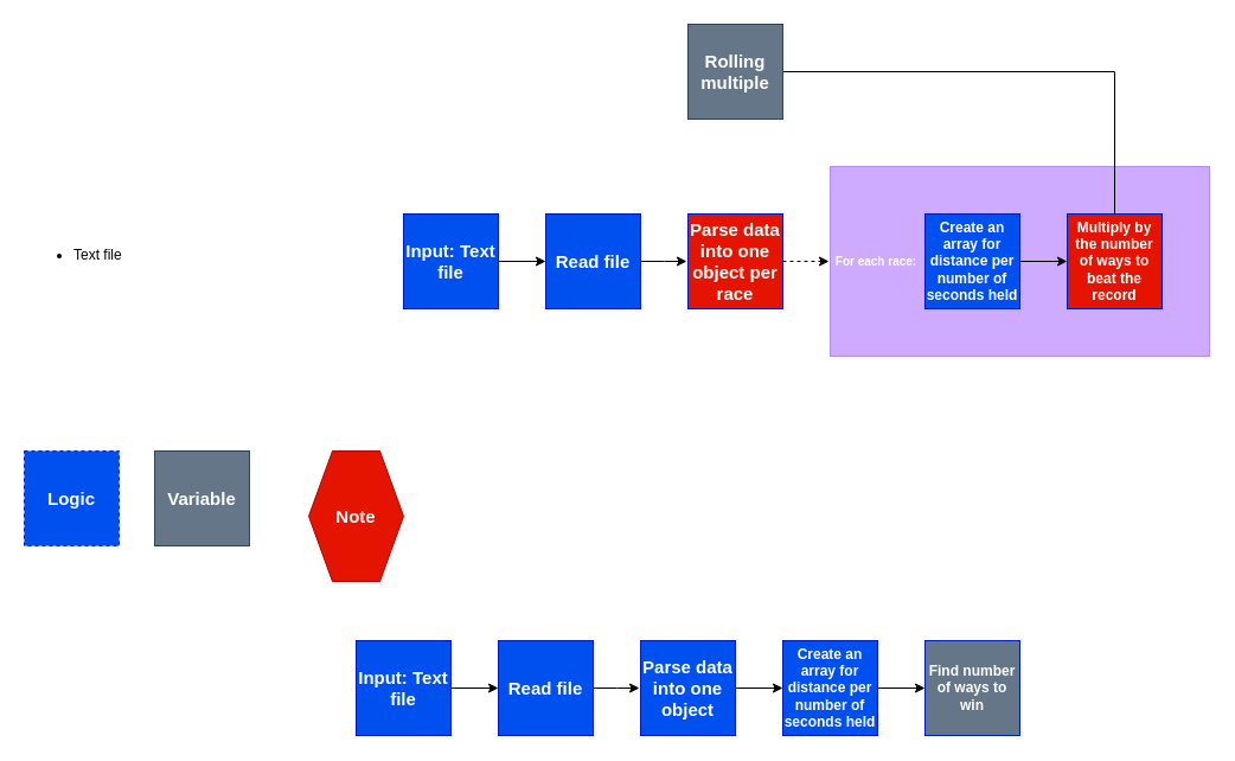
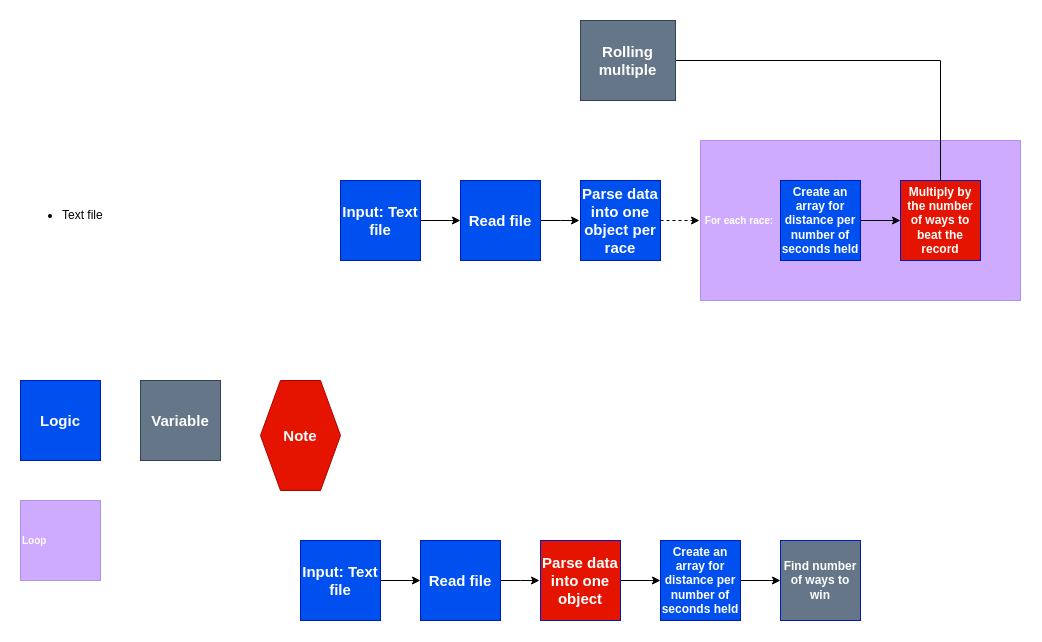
- <mxCell id="18" value="Rolling multiple" style="rounded=0;whiteSpace=wrap;html=1;fillColor=#647687;fontColor=#ffffff;strokeColor=#314354;fontSize=15;fontStyle=1" vertex="1" parent="1"><mxGeometry x="580" y="20" width="80" height="80" as="geometry" /></mxCell>
+ <mxCell id="18" value="Rolling multiple" style="rounded=0;whiteSpace=wrap;html=1;fillColor=#647687;fontColor=#ffffff;strokeColor=#314354;fontSize=15;fontStyle=1" vertex="1" parent="1"><mxGeometry x="580" y="20" width="95" height="80" as="geometry" /></mxCell>
- <mxCell id="13" value="Parse data into one object per race" style="rounded=0;whiteSpace=wrap;html=1;fillColor=#e51400;fontColor=#ffffff;strokeColor=#001DBC;fontSize=15;fontStyle=1;" vertex="1" parent="1"><mxGeometry x="580" y="180" width="80" height="80" as="geometry" /></mxCell>
+ <mxCell id="13" value="Parse data into one object per race" style="rounded=0;whiteSpace=wrap;html=1;fillColor=#0050ef;fontColor=#ffffff;strokeColor=#001DBC;fontSize=15;fontStyle=1" vertex="1" parent="1"><mxGeometry x="580" y="180" width="80" height="80" as="geometry" /></mxCell>
- <mxCell id="3" value="Logic" style="rounded=0;whiteSpace=wrap;html=1;fillColor=#0050ef;fontColor=#ffffff;strokeColor=#001DBC;fontSize=15;fontStyle=1;dashed=1;" vertex="1" parent="1"><mxGeometry x="20" y="380" width="80" height="80" as="geometry" /></mxCell>
+ <mxCell id="3" value="Logic" style="rounded=0;whiteSpace=wrap;html=1;fillColor=#0050ef;fontColor=#ffffff;strokeColor=#001DBC;fontSize=15;fontStyle=1" vertex="1" parent="1"><mxGeometry x="20" y="380" width="80" height="80" as="geometry" /></mxCell>
- <mxCell id="4" value="Variable" style="rounded=0;whiteSpace=wrap;html=1;fillColor=#647687;fontColor=#ffffff;strokeColor=#314354;fontSize=15;fontStyle=1" vertex="1" parent="1"><mxGeometry x="130" y="380" width="80" height="80" as="geometry" /></mxCell>
+ <mxCell id="4" value="Variable" style="rounded=0;whiteSpace=wrap;html=1;fillColor=#647687;fontColor=#ffffff;strokeColor=#314354;fontSize=15;fontStyle=1" vertex="1" parent="1"><mxGeometry x="140" y="380" width="80" height="80" as="geometry" /></mxCell>
+ <mxCell id="5" value="Loop" style="rounded=0;whiteSpace=wrap;html=1;fillColor=#6a00ff;fontColor=#ffffff;strokeColor=#3700CC;fontSize=10;fontStyle=1;align=left;opacity=33;perimeterSpacing=1;strokeWidth=1;" vertex="1" parent="1"><mxGeometry x="20" y="500" width="80" height="80" as="geometry" /></mxCell>
- <mxCell id="24" value="Parse data into one object" style="rounded=0;whiteSpace=wrap;html=1;fillColor=#0050ef;fontColor=#ffffff;strokeColor=#001DBC;fontSize=15;fontStyle=1" vertex="1" parent="1"><mxGeometry x="540" y="540" width="80" height="80" as="geometry" /></mxCell>
+ <mxCell id="24" value="Parse data into one object" style="rounded=0;whiteSpace=wrap;html=1;fillColor=#e51400;fontColor=#ffffff;strokeColor=#001DBC;fontSize=15;fontStyle=1;" vertex="1" parent="1"><mxGeometry x="540" y="540" width="80" height="80" as="geometry" /></mxCell>
